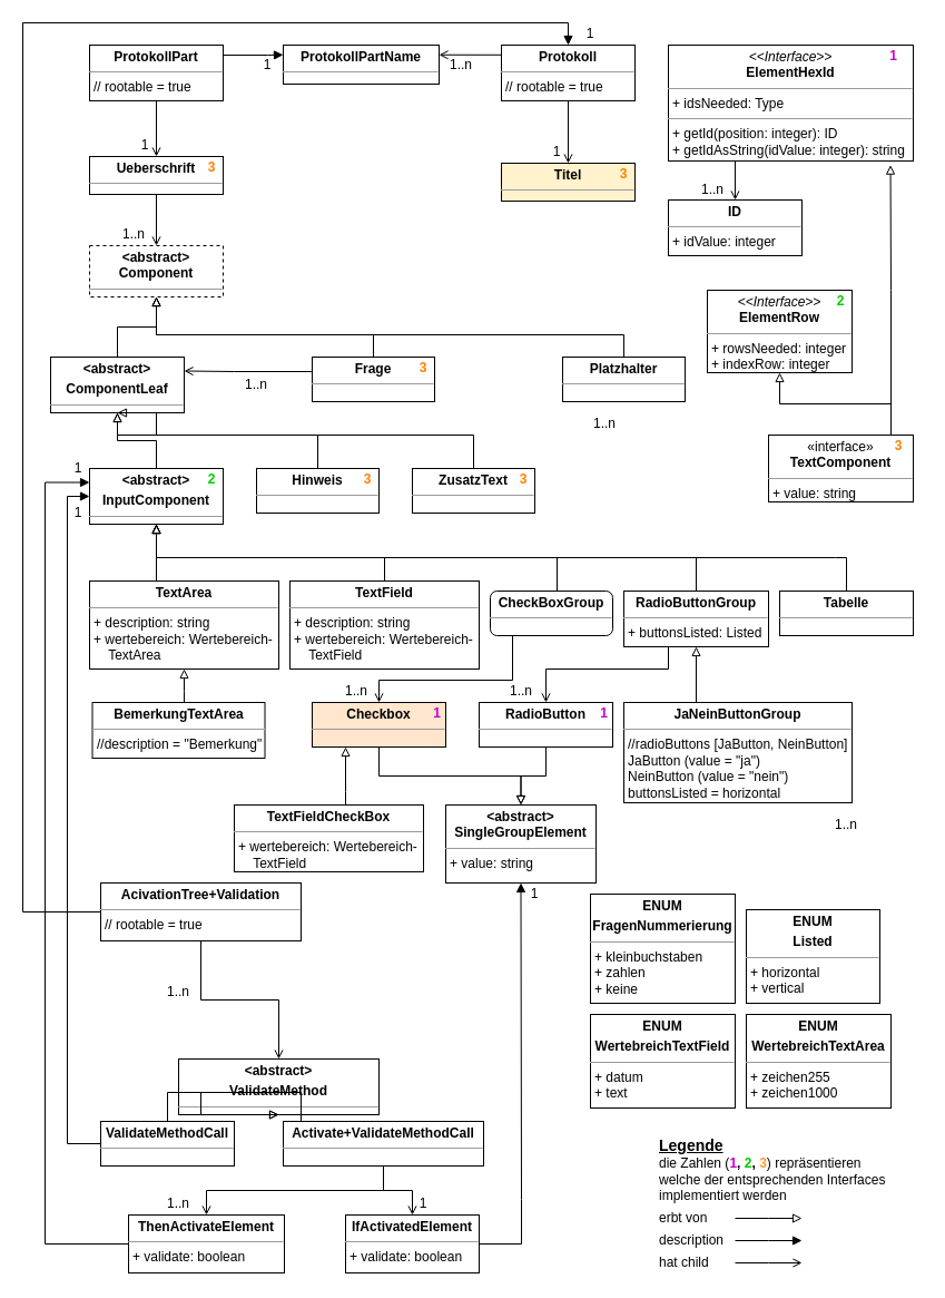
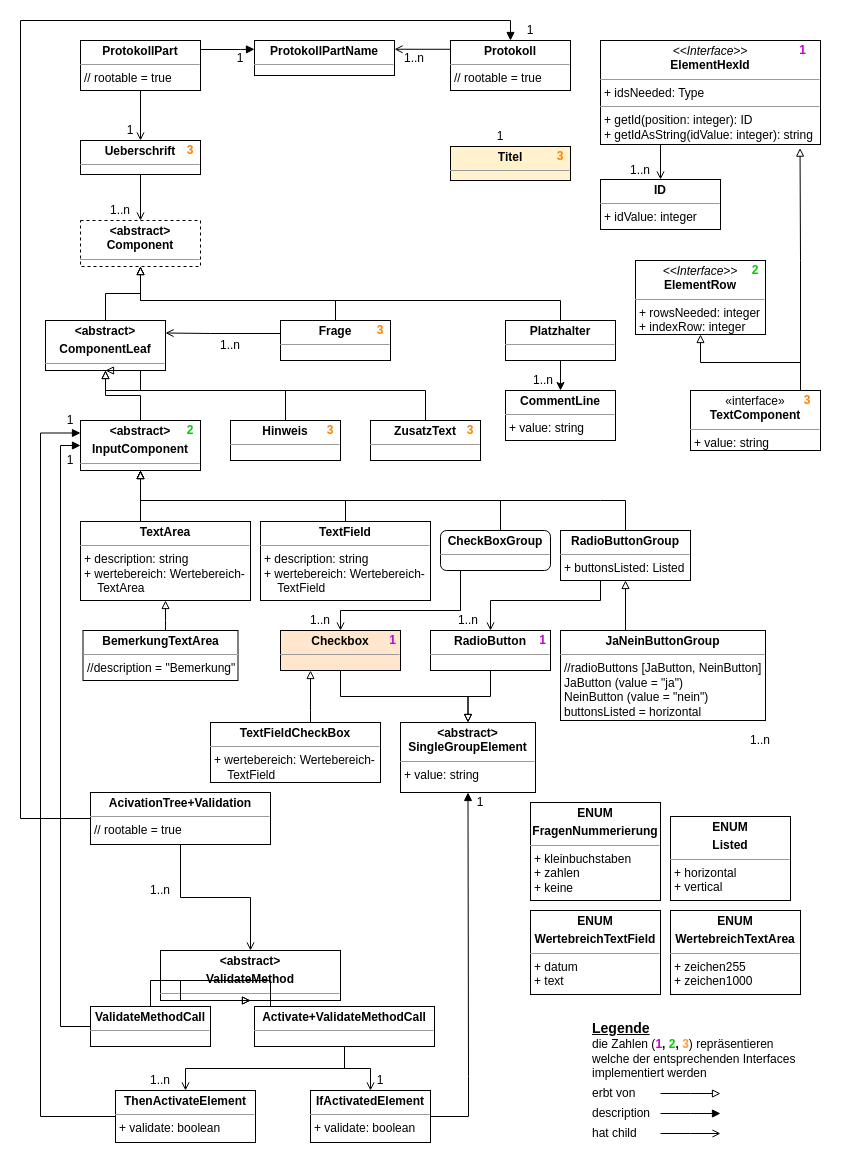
- <mxCell id="6" style="edgeStyle=orthogonalEdgeStyle;rounded=0;orthogonalLoop=1;jettySize=auto;html=1;entryX=0.5;entryY=0;entryDx=0;entryDy=0;endArrow=open;endFill=0;" parent="1" source="7" target="19" edge="1"><mxGeometry relative="1" as="geometry" /></mxCell>
+ <mxCell id="88" style="edgeStyle=orthogonalEdgeStyle;rounded=0;orthogonalLoop=1;jettySize=auto;html=1;exitX=0.5;exitY=1;exitDx=0;exitDy=0;entryX=0.5;entryY=0;entryDx=0;entryDy=0;" edge="1" parent="1" source="89" target="113"><mxGeometry relative="1" as="geometry" /></mxCell>
+ <mxCell id="113" value="&lt;p style=&quot;margin: 0px ; margin-top: 4px ; text-align: center&quot;&gt;&lt;b&gt;CommentLine&lt;/b&gt;&lt;/p&gt;&lt;hr size=&quot;1&quot;&gt;&lt;p style=&quot;margin: 0px ; margin-left: 4px&quot;&gt;+ value: string&lt;/p&gt;" style="verticalAlign=top;align=left;overflow=fill;fontSize=12;fontFamily=Helvetica;html=1;" vertex="1" parent="1"><mxGeometry x="505" y="390" width="110" height="50" as="geometry" /></mxCell>
- <mxCell id="49" style="edgeStyle=orthogonalEdgeStyle;rounded=0;orthogonalLoop=1;jettySize=auto;html=1;exitX=0.5;exitY=0;exitDx=0;exitDy=0;endArrow=block;endFill=0;entryX=0.5;entryY=1;entryDx=0;entryDy=0;" parent="1" source="50" target="34" edge="1"><mxGeometry relative="1" as="geometry"><mxPoint x="90" y="470" as="targetPoint" /><Array as="points"><mxPoint x="750" y="500" /><mxPoint x="150" y="500" /></Array></mxGeometry></mxCell>
- <mxCell id="50" value="&lt;p style=&quot;margin: 0px ; margin-top: 4px ; text-align: center&quot;&gt;&lt;b&gt;Tabelle&lt;/b&gt;&lt;/p&gt;&lt;hr size=&quot;1&quot;&gt;&lt;p style=&quot;margin: 0px ; margin-left: 4px&quot;&gt;&lt;br&gt;&lt;/p&gt;" style="verticalAlign=top;align=left;overflow=fill;fontSize=12;fontFamily=Helvetica;html=1;" parent="1" vertex="1"><mxGeometry x="700" y="530" width="120" height="40" as="geometry" /></mxCell>
